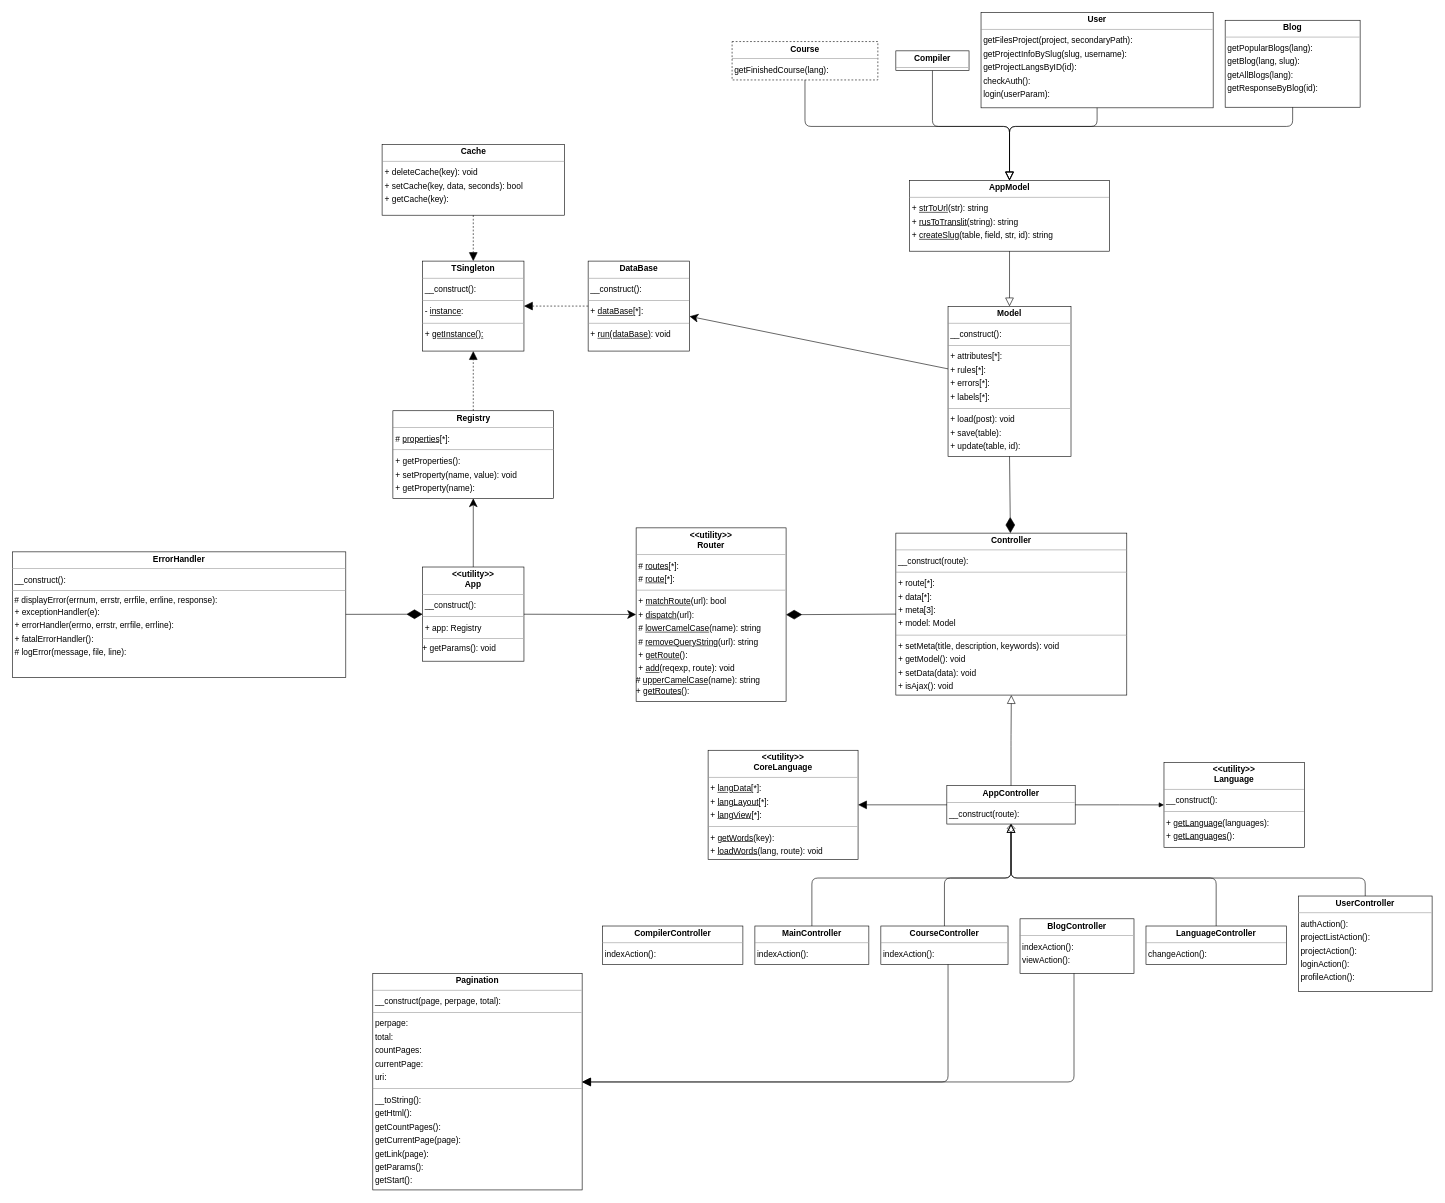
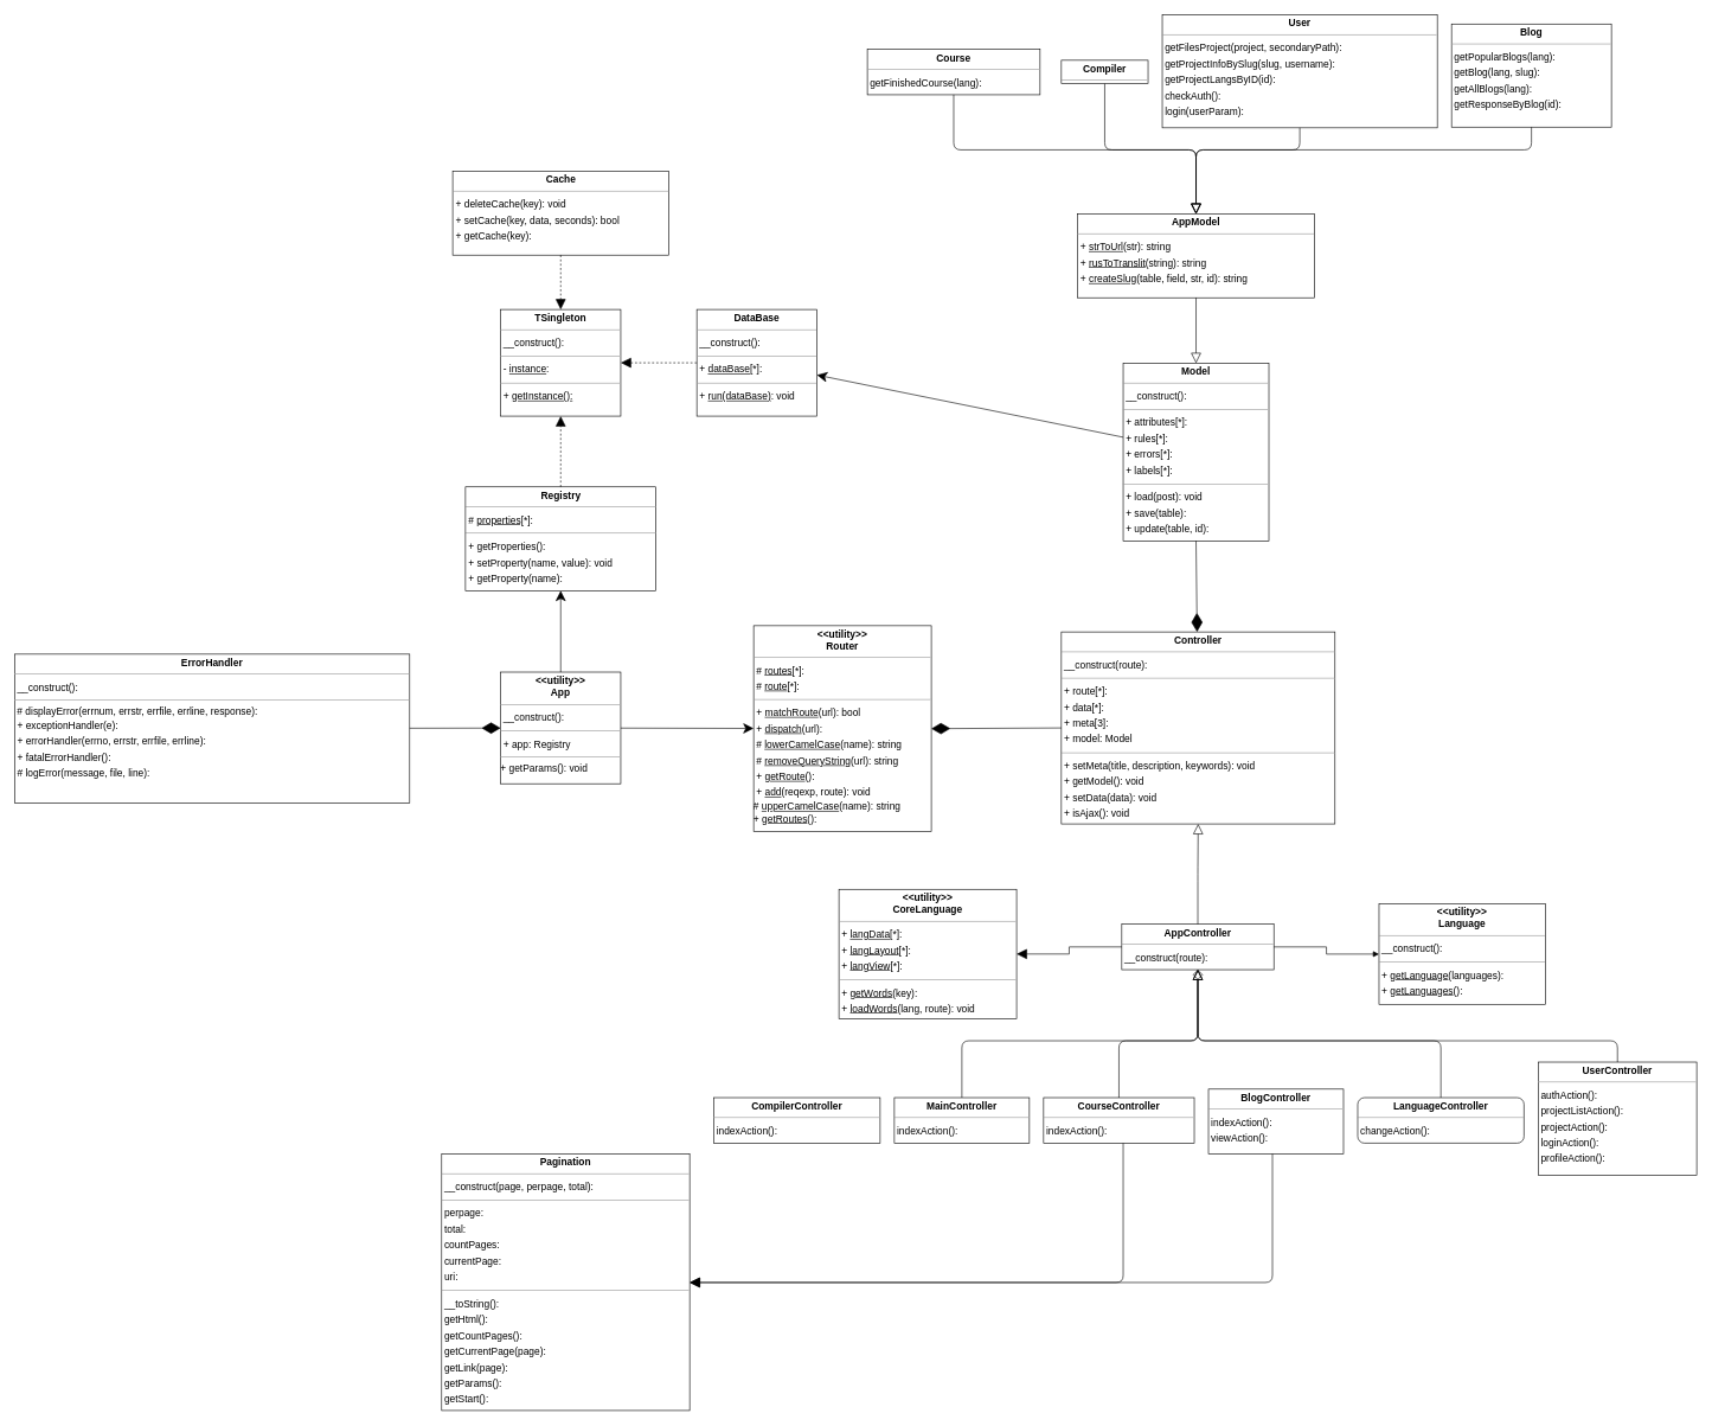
- <mxCell id="11" value="&lt;p style=&quot;margin:0px;margin-top:4px;text-align:center;&quot;&gt;&lt;b&gt;Course&lt;/b&gt;&lt;/p&gt;&lt;hr size=&quot;1&quot;/&gt;&lt;p style=&quot;margin:0 0 0 4px;line-height:1.6;&quot;&gt; getFinishedCourse(lang): &lt;/p&gt;" style="verticalAlign=top;align=left;overflow=fill;fontSize=14;fontFamily=Helvetica;html=1;rounded=0;shadow=0;comic=0;labelBackgroundColor=none;strokeWidth=1;dashed=1;" parent="1" vertex="1"><mxGeometry x="1220" y="68.5" width="243" height="64" as="geometry" /></mxCell>
+ <mxCell id="11" value="&lt;p style=&quot;margin:0px;margin-top:4px;text-align:center;&quot;&gt;&lt;b&gt;Course&lt;/b&gt;&lt;/p&gt;&lt;hr size=&quot;1&quot;/&gt;&lt;p style=&quot;margin:0 0 0 4px;line-height:1.6;&quot;&gt; getFinishedCourse(lang): &lt;/p&gt;" style="verticalAlign=top;align=left;overflow=fill;fontSize=14;fontFamily=Helvetica;html=1;rounded=0;shadow=0;comic=0;labelBackgroundColor=none;strokeWidth=1;" parent="1" vertex="1"><mxGeometry x="1220" y="68.5" width="243" height="64" as="geometry" /></mxCell>
- <mxCell id="3" value="&lt;p style=&quot;margin:0px;margin-top:4px;text-align:center;&quot;&gt;&lt;b&gt;AppController&lt;/b&gt;&lt;/p&gt;&lt;hr size=&quot;1&quot;/&gt;&lt;p style=&quot;margin:0 0 0 4px;line-height:1.6;&quot;&gt; __construct(route): &lt;/p&gt;" style="verticalAlign=top;align=left;overflow=fill;fontSize=14;fontFamily=Helvetica;html=1;rounded=0;shadow=0;comic=0;labelBackgroundColor=none;strokeWidth=1;" parent="1" vertex="1"><mxGeometry x="1578" y="1309" width="214" height="64" as="geometry" /></mxCell>
+ <mxCell id="3" value="&lt;p style=&quot;margin:0px;margin-top:4px;text-align:center;&quot;&gt;&lt;b&gt;AppController&lt;/b&gt;&lt;/p&gt;&lt;hr size=&quot;1&quot;/&gt;&lt;p style=&quot;margin:0 0 0 4px;line-height:1.6;&quot;&gt; __construct(route): &lt;/p&gt;" style="verticalAlign=top;align=left;overflow=fill;fontSize=14;fontFamily=Helvetica;html=1;rounded=0;shadow=0;comic=0;labelBackgroundColor=none;strokeWidth=1;" parent="1" vertex="1"><mxGeometry x="1578" y="1299" width="214" height="64" as="geometry" /></mxCell>
- <mxCell id="17" value="&lt;p style=&quot;margin:0px;margin-top:4px;text-align:center;&quot;&gt;&lt;b&gt;LanguageController&lt;/b&gt;&lt;/p&gt;&lt;hr size=&quot;1&quot;/&gt;&lt;p style=&quot;margin:0 0 0 4px;line-height:1.6;&quot;&gt; changeAction(): &lt;/p&gt;" style="verticalAlign=top;align=left;overflow=fill;fontSize=14;fontFamily=Helvetica;html=1;rounded=0;shadow=0;comic=0;labelBackgroundColor=none;strokeWidth=1;" parent="1" vertex="1"><mxGeometry x="1910" y="1543" width="234" height="64" as="geometry" /></mxCell>
+ <mxCell id="17" value="&lt;p style=&quot;margin:0px;margin-top:4px;text-align:center;&quot;&gt;&lt;b&gt;LanguageController&lt;/b&gt;&lt;/p&gt;&lt;hr size=&quot;1&quot;/&gt;&lt;p style=&quot;margin:0 0 0 4px;line-height:1.6;&quot;&gt; changeAction(): &lt;/p&gt;" style="verticalAlign=top;align=left;overflow=fill;fontSize=14;fontFamily=Helvetica;html=1;shadow=0;comic=0;labelBackgroundColor=none;strokeWidth=1;rounded=1;" parent="1" vertex="1"><mxGeometry x="1910" y="1543" width="234" height="64" as="geometry" /></mxCell>
